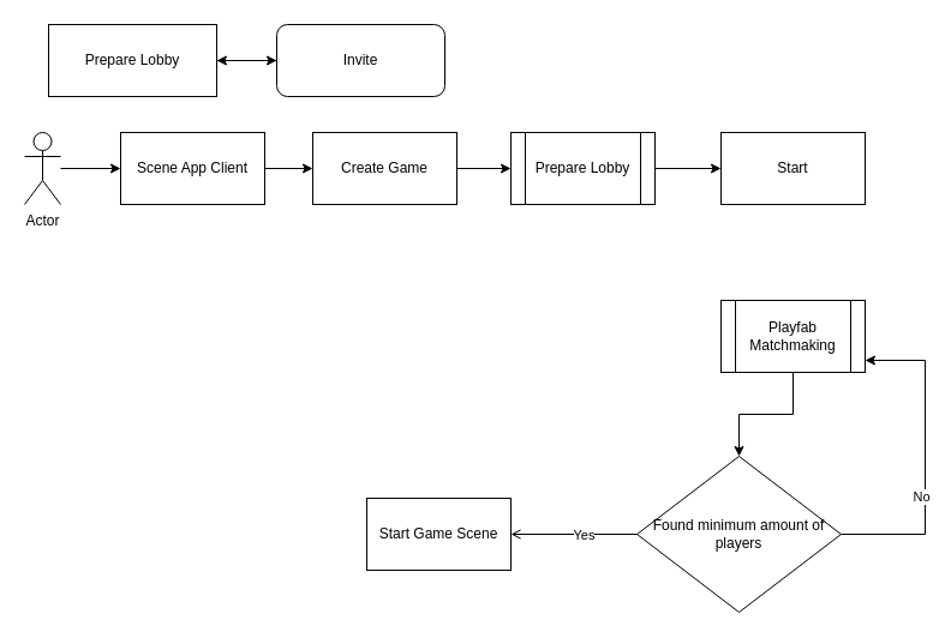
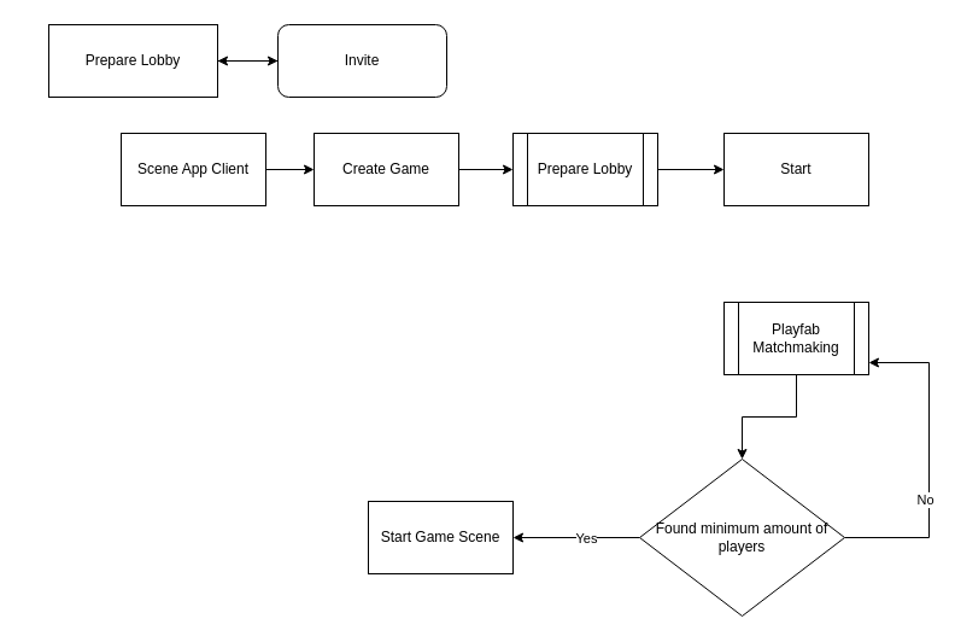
- <mxCell id="7" value="Actor" style="shape=umlActor;verticalLabelPosition=bottom;verticalAlign=top;html=1;outlineConnect=0;" vertex="1" parent="1"><mxGeometry x="20" y="110" width="30" height="60" as="geometry" /></mxCell>
- <mxCell id="6" style="edgeStyle=orthogonalEdgeStyle;rounded=0;orthogonalLoop=1;jettySize=auto;html=1;" edge="1" parent="1" source="7" target="5"><mxGeometry relative="1" as="geometry" /></mxCell>
- <mxCell id="19" value="" style="edgeStyle=orthogonalEdgeStyle;rounded=0;orthogonalLoop=1;jettySize=auto;html=1;endArrow=open;" edge="1" parent="1" source="21" target="22"><mxGeometry relative="1" as="geometry" /></mxCell>
+ <mxCell id="19" value="" style="edgeStyle=orthogonalEdgeStyle;rounded=0;orthogonalLoop=1;jettySize=auto;html=1;" edge="1" parent="1" source="21" target="22"><mxGeometry relative="1" as="geometry" /></mxCell>
